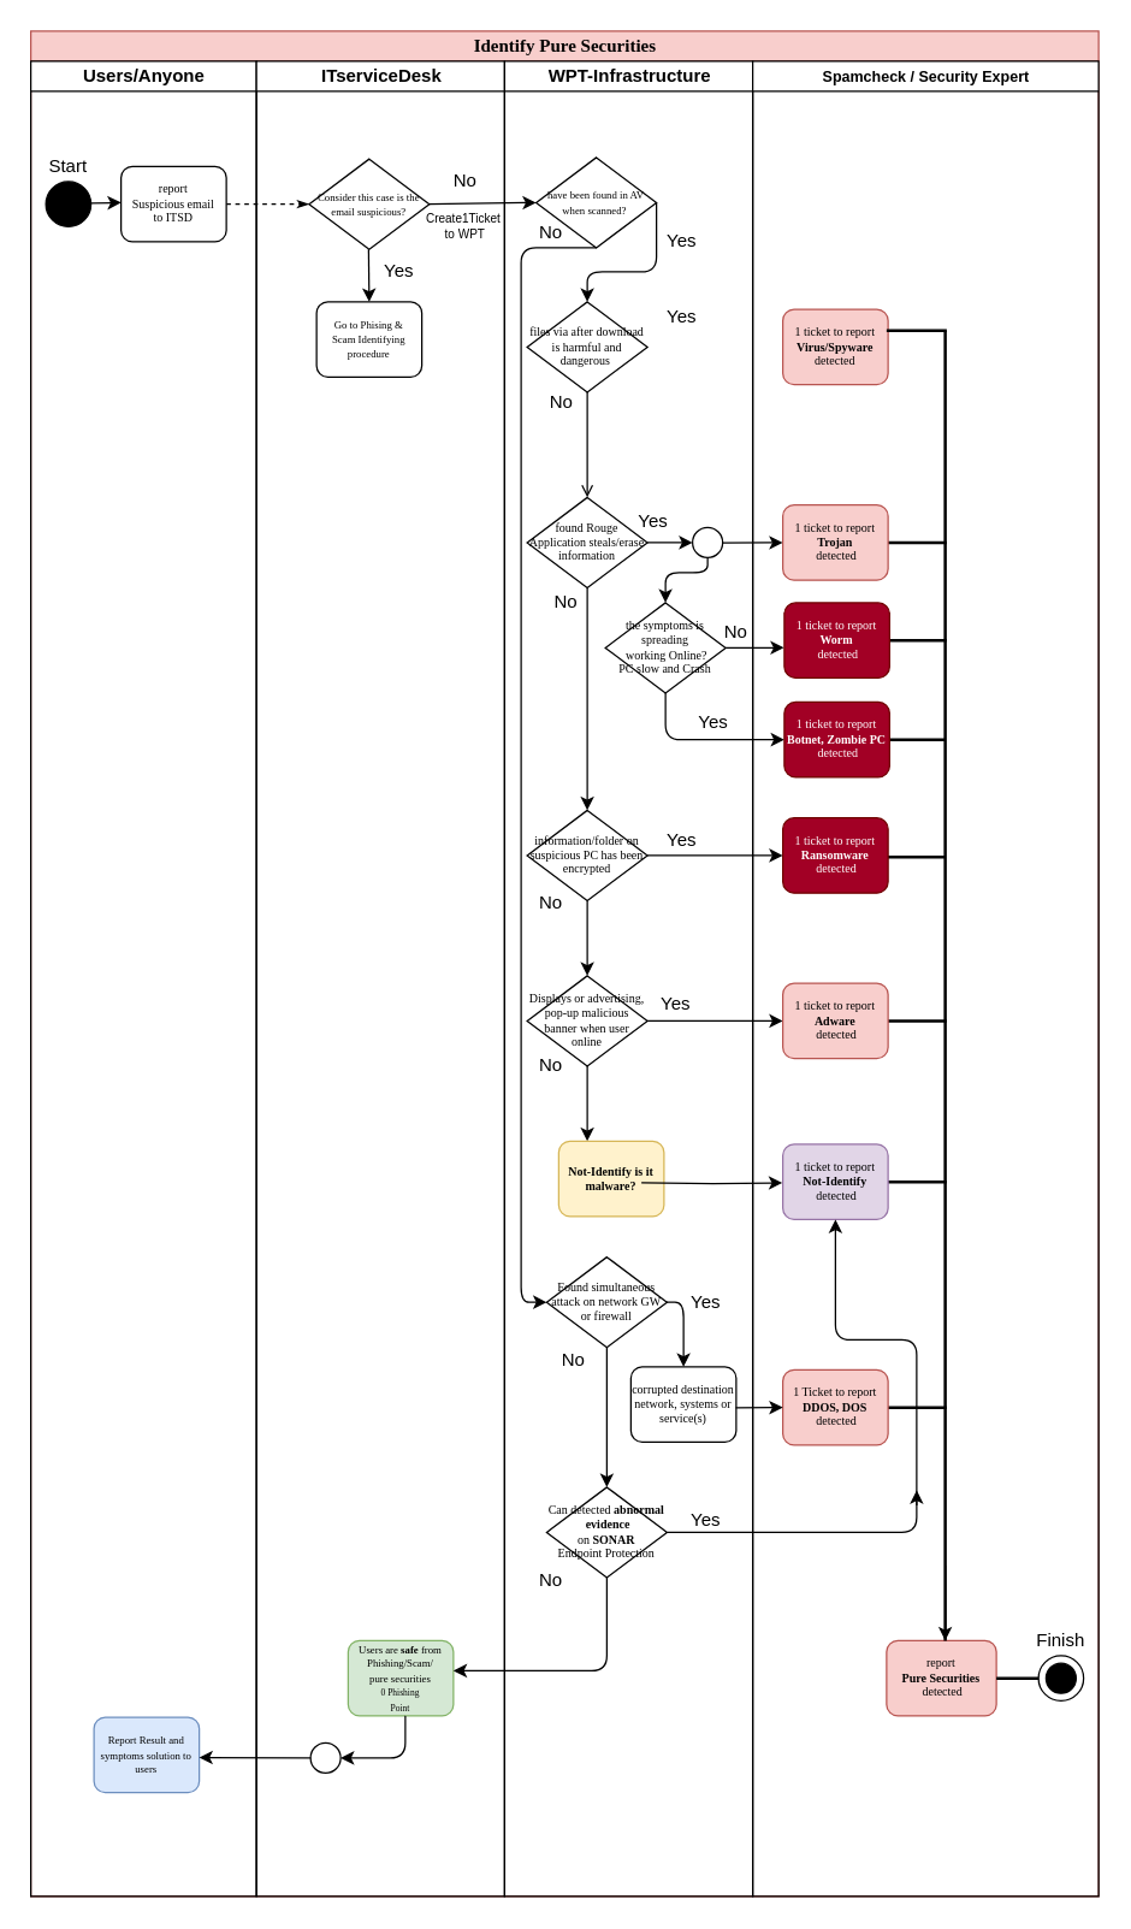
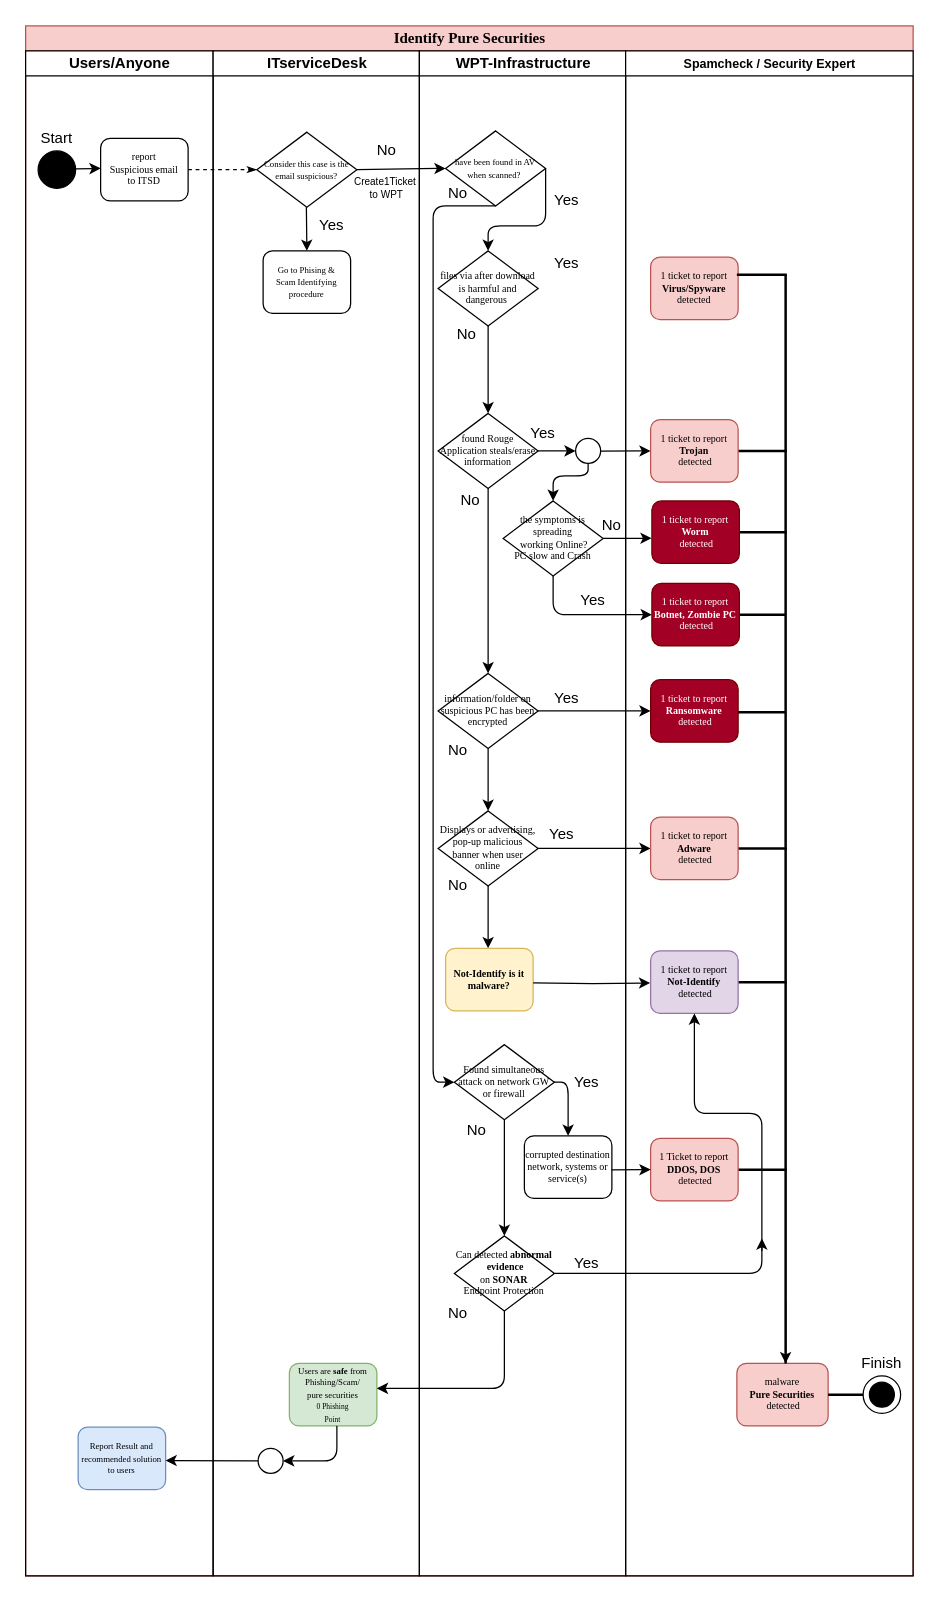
- <mxCell id="27" value="" style="edgeStyle=orthogonalEdgeStyle;rounded=0;orthogonalLoop=1;jettySize=auto;html=1;endArrow=open;" parent="22" source="25" target="26" edge="1"><mxGeometry relative="1" as="geometry" /></mxCell>
+ <mxCell id="27" value="" style="edgeStyle=orthogonalEdgeStyle;rounded=0;orthogonalLoop=1;jettySize=auto;html=1;" parent="22" source="25" target="26" edge="1"><mxGeometry relative="1" as="geometry" /></mxCell>
- <mxCell id="51" value="&lt;b&gt;Not-Identify is it malware?&lt;/b&gt;" style="rounded=1;whiteSpace=wrap;html=1;shadow=0;labelBackgroundColor=none;strokeWidth=1;fontFamily=Verdana;fontSize=8;align=center;fillColor=#fff2cc;strokeColor=#d6b656;" parent="22" vertex="1"><mxGeometry x="36" y="718" width="70" height="50" as="geometry" /></mxCell>
+ <mxCell id="51" value="&lt;b&gt;Not-Identify is it malware?&lt;/b&gt;" style="rounded=1;whiteSpace=wrap;html=1;shadow=0;labelBackgroundColor=none;strokeWidth=1;fontFamily=Verdana;fontSize=8;align=center;fillColor=#fff2cc;strokeColor=#d6b656;" parent="22" vertex="1"><mxGeometry x="21" y="718" width="70" height="50" as="geometry" /></mxCell>
- <mxCell id="83" value="report&lt;br&gt;&lt;b&gt;Pure Securities&lt;br&gt;&lt;/b&gt;&amp;nbsp;detected" style="rounded=1;whiteSpace=wrap;html=1;shadow=0;labelBackgroundColor=none;strokeWidth=1;fontFamily=Verdana;fontSize=8;align=center;fillColor=#f8cecc;strokeColor=#b85450;" parent="66" vertex="1"><mxGeometry x="89" y="1050" width="73" height="50" as="geometry" /></mxCell>
+ <mxCell id="83" value="malware&lt;br&gt;&lt;b&gt;Pure Securities&lt;br&gt;&lt;/b&gt;&amp;nbsp;detected" style="rounded=1;whiteSpace=wrap;html=1;shadow=0;labelBackgroundColor=none;strokeWidth=1;fontFamily=Verdana;fontSize=8;align=center;fillColor=#f8cecc;strokeColor=#b85450;" parent="66" vertex="1"><mxGeometry x="89" y="1050" width="73" height="50" as="geometry" /></mxCell>
- <mxCell id="9" value="&lt;span style=&quot;font-size: 7px&quot;&gt;Report Result and symptoms solution to users&lt;/span&gt;" style="rounded=1;whiteSpace=wrap;html=1;shadow=0;labelBackgroundColor=none;strokeWidth=1;fontFamily=Verdana;fontSize=8;align=center;fillColor=#dae8fc;strokeColor=#6c8ebf;" parent="4" vertex="1"><mxGeometry x="42" y="1101" width="70" height="50" as="geometry" /></mxCell>
+ <mxCell id="9" value="&lt;span style=&quot;font-size: 7px&quot;&gt;Report Result and recommended solution to users&lt;/span&gt;" style="rounded=1;whiteSpace=wrap;html=1;shadow=0;labelBackgroundColor=none;strokeWidth=1;fontFamily=Verdana;fontSize=8;align=center;fillColor=#dae8fc;strokeColor=#6c8ebf;" parent="4" vertex="1"><mxGeometry x="42" y="1101" width="70" height="50" as="geometry" /></mxCell>
